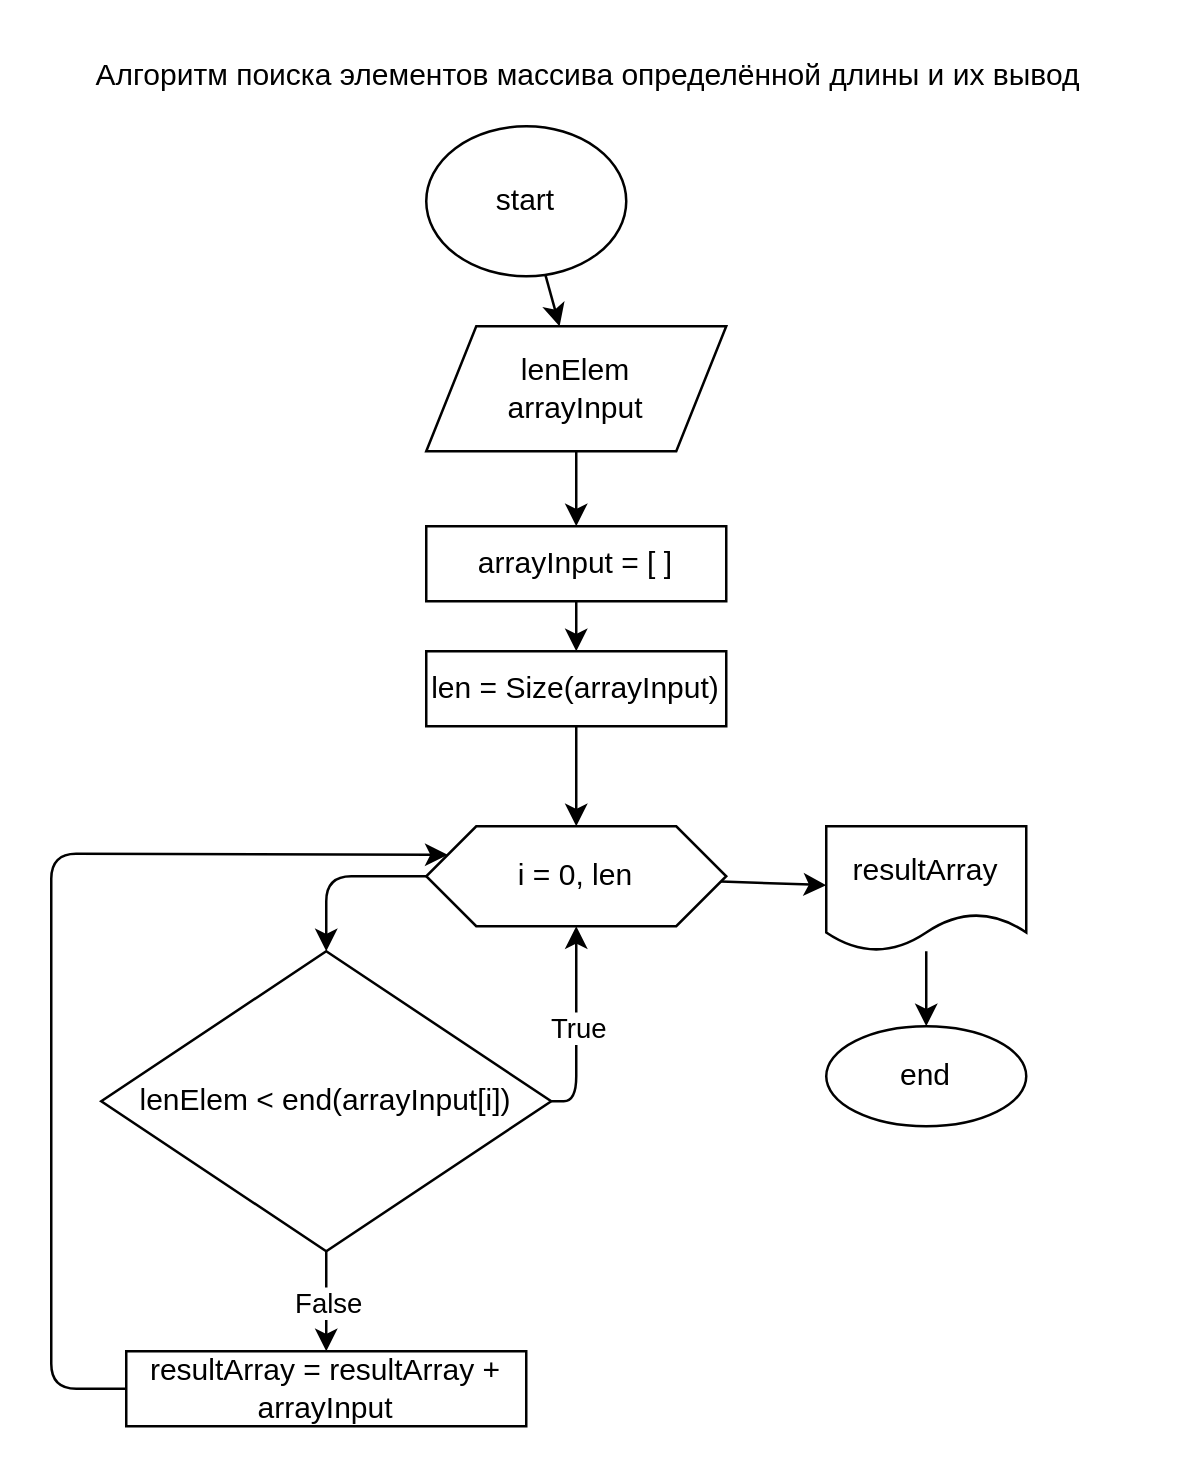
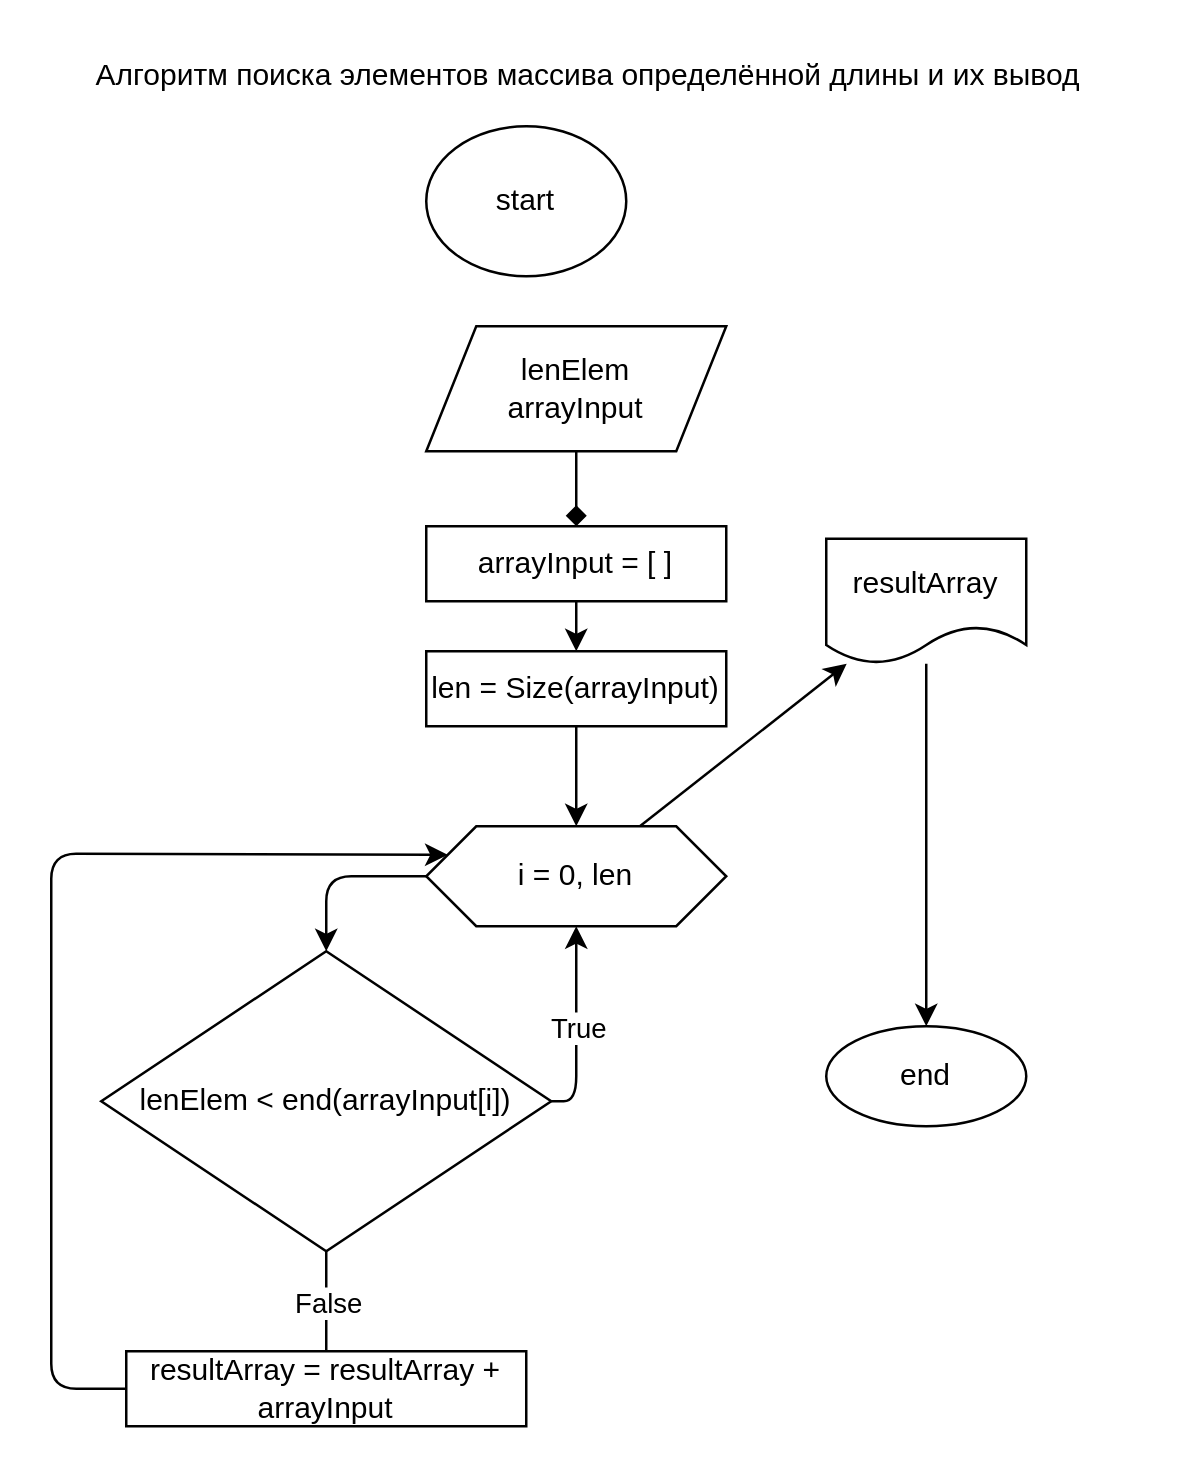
- <mxCell id="2" value="" style="edgeStyle=none;html=1;" edge="1" parent="1" source="3" target="5"><mxGeometry relative="1" as="geometry" /></mxCell>
- <mxCell id="4" value="" style="edgeStyle=none;html=1;" edge="1" parent="1" source="5" target="7"><mxGeometry relative="1" as="geometry" /></mxCell>
+ <mxCell id="4" value="" style="edgeStyle=none;html=1;endArrow=diamond;" edge="1" parent="1" source="5" target="7"><mxGeometry relative="1" as="geometry" /></mxCell>
- <mxCell id="21" value="resultArray" style="shape=document;whiteSpace=wrap;html=1;boundedLbl=1;" vertex="1" parent="1"><mxGeometry x="330" y="330" width="80" height="50" as="geometry" /></mxCell>
+ <mxCell id="21" value="resultArray" style="shape=document;whiteSpace=wrap;html=1;boundedLbl=1;" vertex="1" parent="1"><mxGeometry x="330" y="215" width="80" height="50" as="geometry" /></mxCell>
- <mxCell id="17" value="" style="endArrow=classic;html=1;exitX=0.5;exitY=1;exitDx=0;exitDy=0;entryX=0.5;entryY=0;entryDx=0;entryDy=0;" edge="1" parent="1" source="13" target="16"><mxGeometry relative="1" as="geometry"><mxPoint x="150" y="440" as="sourcePoint" /><mxPoint x="250" y="440" as="targetPoint" /></mxGeometry></mxCell>
+ <mxCell id="17" value="" style="endArrow=none;html=1;exitX=0.5;exitY=1;exitDx=0;exitDy=0;entryX=0.5;entryY=0;entryDx=0;entryDy=0;" edge="1" parent="1" source="13" target="16"><mxGeometry relative="1" as="geometry"><mxPoint x="150" y="440" as="sourcePoint" /><mxPoint x="250" y="440" as="targetPoint" /></mxGeometry></mxCell>
